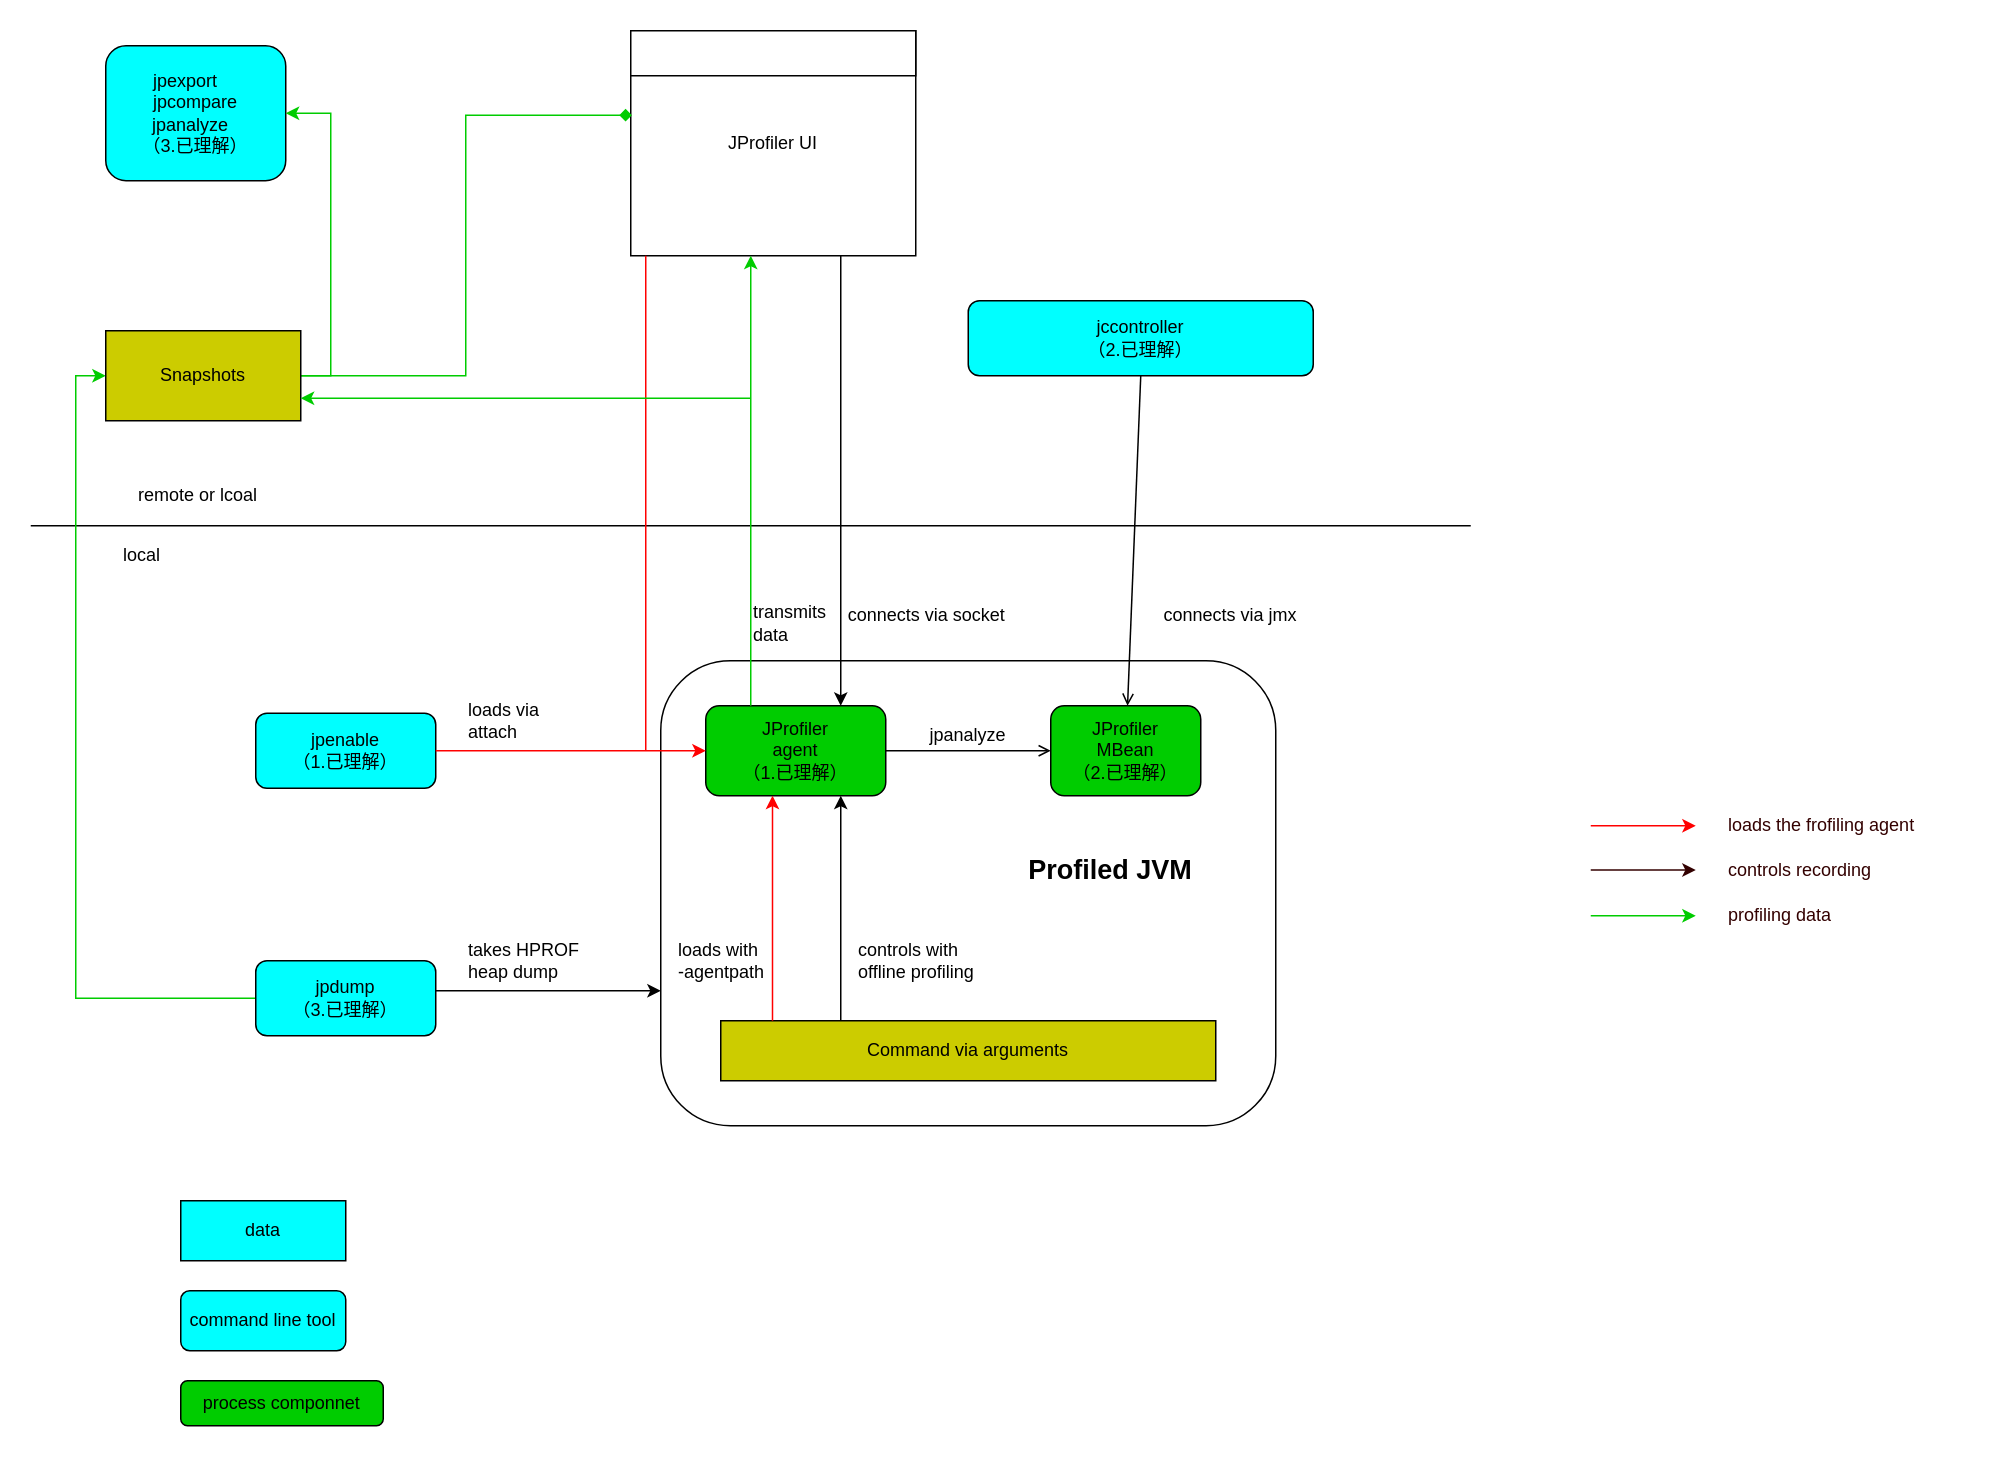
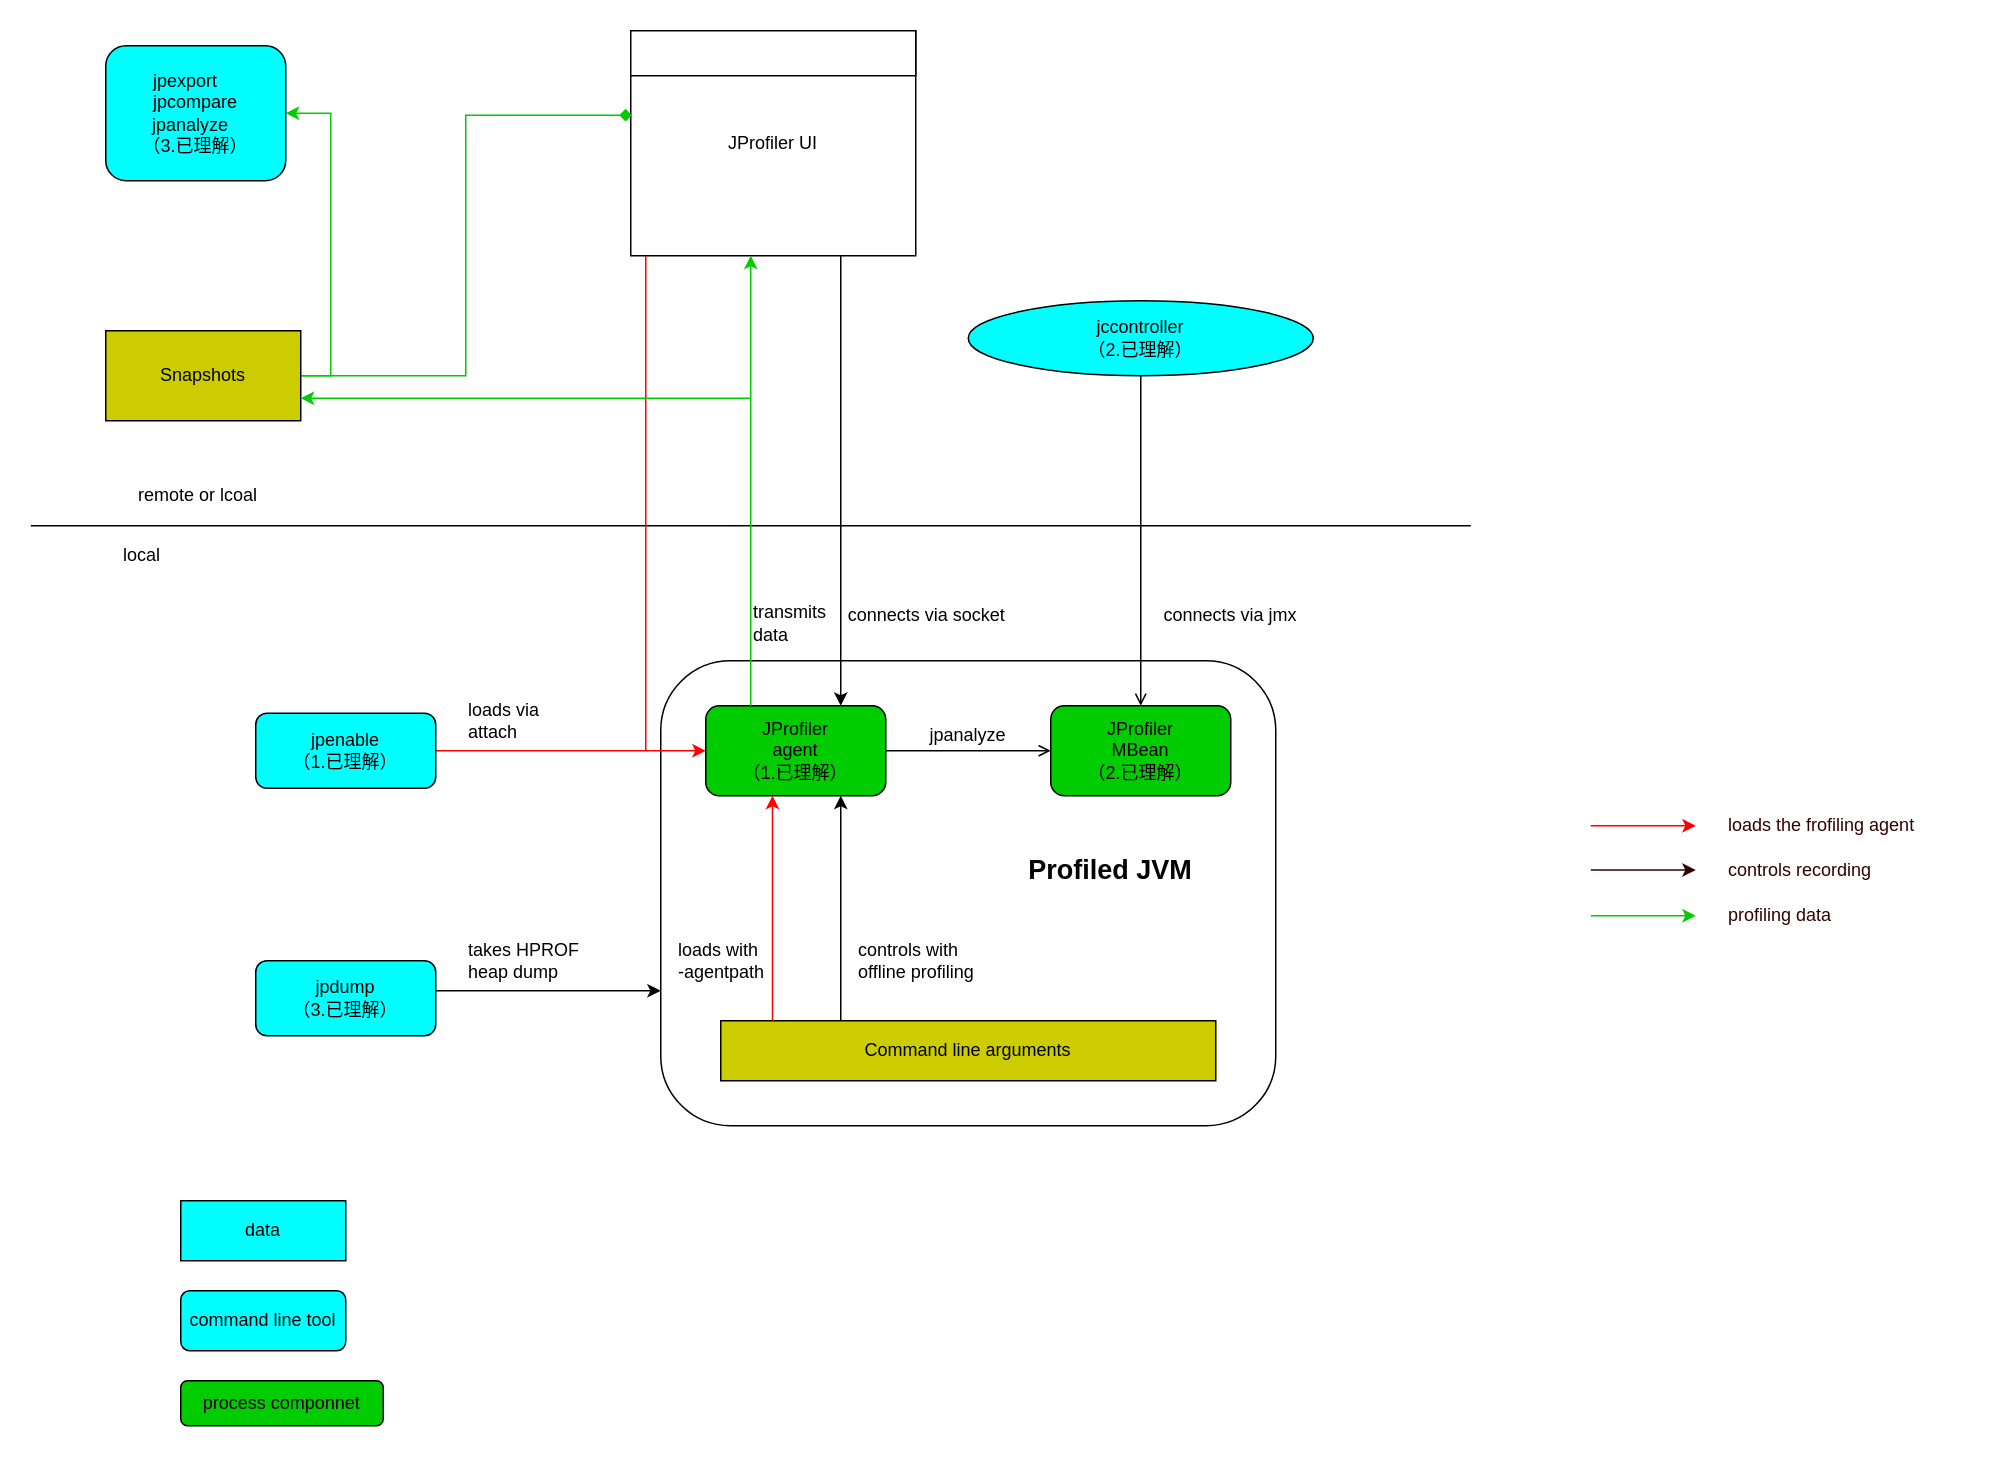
- <mxCell id="23" value="&lt;font color=&quot;#000000&quot;&gt;jccontroller&lt;br&gt;（2.已理解）&lt;br&gt;&lt;/font&gt;" style="rounded=1;whiteSpace=wrap;html=1;fillColor=#00FFFF;fontColor=#CCCC00;align=center;" vertex="1" parent="1"><mxGeometry x="645" y="200" width="230" height="50" as="geometry" /></mxCell>
+ <mxCell id="23" value="&lt;font color=&quot;#000000&quot;&gt;jccontroller&lt;br&gt;（2.已理解）&lt;br&gt;&lt;/font&gt;" style="ellipse;whiteSpace=wrap;html=1;fillColor=#00FFFF;fontColor=#CCCC00;align=center;" vertex="1" parent="1"><mxGeometry x="645" y="200" width="230" height="50" as="geometry" /></mxCell>
- <mxCell id="9" value="JProfiler&lt;br&gt;MBean&lt;br&gt;（2.已理解）" style="rounded=1;whiteSpace=wrap;html=1;fillColor=#00CC00;" vertex="1" parent="1"><mxGeometry x="700" y="470" width="100" height="60" as="geometry" /></mxCell>
+ <mxCell id="9" value="JProfiler&lt;br&gt;MBean&lt;br&gt;（2.已理解）" style="rounded=1;whiteSpace=wrap;html=1;fillColor=#00CC00;" vertex="1" parent="1"><mxGeometry x="700" y="470" width="120" height="60" as="geometry" /></mxCell>
- <mxCell id="30" style="edgeStyle=orthogonalEdgeStyle;rounded=0;orthogonalLoop=1;jettySize=auto;html=1;entryX=0;entryY=0.5;entryDx=0;entryDy=0;labelBackgroundColor=#FF0000;startArrow=none;startFill=0;endArrow=classic;endFill=1;strokeColor=#00CC00;fontColor=#000000;" edge="1" parent="1" source="31" target="40"><mxGeometry relative="1" as="geometry"><Array as="points"><mxPoint x="50" y="665" /><mxPoint x="50" y="250" /></Array></mxGeometry></mxCell>
- <mxCell id="12" value="Command via arguments" style="rounded=0;whiteSpace=wrap;html=1;fillColor=#CCCC00;" vertex="1" parent="1"><mxGeometry x="480" y="680" width="330" height="40" as="geometry" /></mxCell>
+ <mxCell id="12" value="Command line arguments" style="rounded=0;whiteSpace=wrap;html=1;fillColor=#CCCC00;" vertex="1" parent="1"><mxGeometry x="480" y="680" width="330" height="40" as="geometry" /></mxCell>
